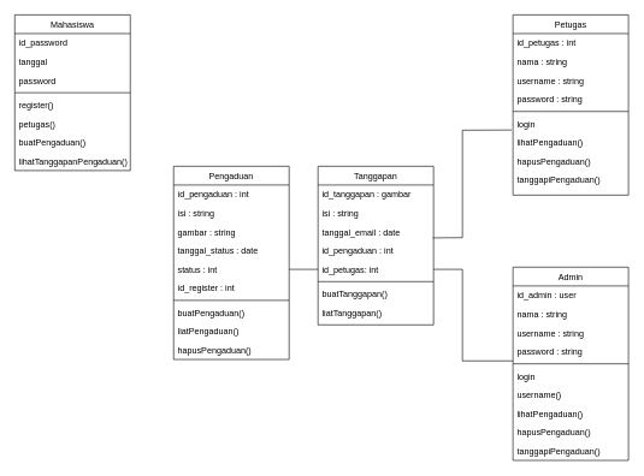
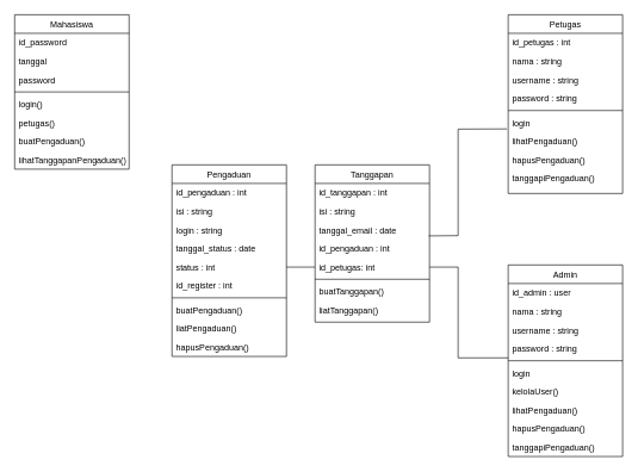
- <mxCell id="7" value="register()" style="text;align=left;verticalAlign=top;spacingLeft=4;spacingRight=4;overflow=hidden;rotatable=0;points=[[0,0.5],[1,0.5]];portConstraint=eastwest;" parent="2" vertex="1"><mxGeometry y="112" width="160" height="26" as="geometry" /></mxCell>
+ <mxCell id="7" value="login()" style="text;align=left;verticalAlign=top;spacingLeft=4;spacingRight=4;overflow=hidden;rotatable=0;points=[[0,0.5],[1,0.5]];portConstraint=eastwest;" parent="2" vertex="1"><mxGeometry y="112" width="160" height="26" as="geometry" /></mxCell>
- <mxCell id="44" value="id_tanggapan : gambar" style="text;align=left;verticalAlign=top;spacingLeft=4;spacingRight=4;overflow=hidden;rotatable=0;points=[[0,0.5],[1,0.5]];portConstraint=eastwest;" vertex="1" parent="43"><mxGeometry y="26" width="160" height="26" as="geometry" /></mxCell>
+ <mxCell id="44" value="id_tanggapan : int" style="text;align=left;verticalAlign=top;spacingLeft=4;spacingRight=4;overflow=hidden;rotatable=0;points=[[0,0.5],[1,0.5]];portConstraint=eastwest;" vertex="1" parent="43"><mxGeometry y="26" width="160" height="26" as="geometry" /></mxCell>
- <mxCell id="25" value="gambar : string" style="text;align=left;verticalAlign=top;spacingLeft=4;spacingRight=4;overflow=hidden;rotatable=0;points=[[0,0.5],[1,0.5]];portConstraint=eastwest;rounded=0;shadow=0;html=0;" vertex="1" parent="22"><mxGeometry y="78" width="160" height="26" as="geometry" /></mxCell>
+ <mxCell id="25" value="login : string" style="text;align=left;verticalAlign=top;spacingLeft=4;spacingRight=4;overflow=hidden;rotatable=0;points=[[0,0.5],[1,0.5]];portConstraint=eastwest;rounded=0;shadow=0;html=0;" vertex="1" parent="22"><mxGeometry y="78" width="160" height="26" as="geometry" /></mxCell>
- <mxCell id="18" value="username()" style="text;align=left;verticalAlign=top;spacingLeft=4;spacingRight=4;overflow=hidden;rotatable=0;points=[[0,0.5],[1,0.5]];portConstraint=eastwest;" parent="11" vertex="1"><mxGeometry y="164" width="160" height="26" as="geometry" /></mxCell>
+ <mxCell id="18" value="kelolaUser()" style="text;align=left;verticalAlign=top;spacingLeft=4;spacingRight=4;overflow=hidden;rotatable=0;points=[[0,0.5],[1,0.5]];portConstraint=eastwest;" parent="11" vertex="1"><mxGeometry y="164" width="160" height="26" as="geometry" /></mxCell>
